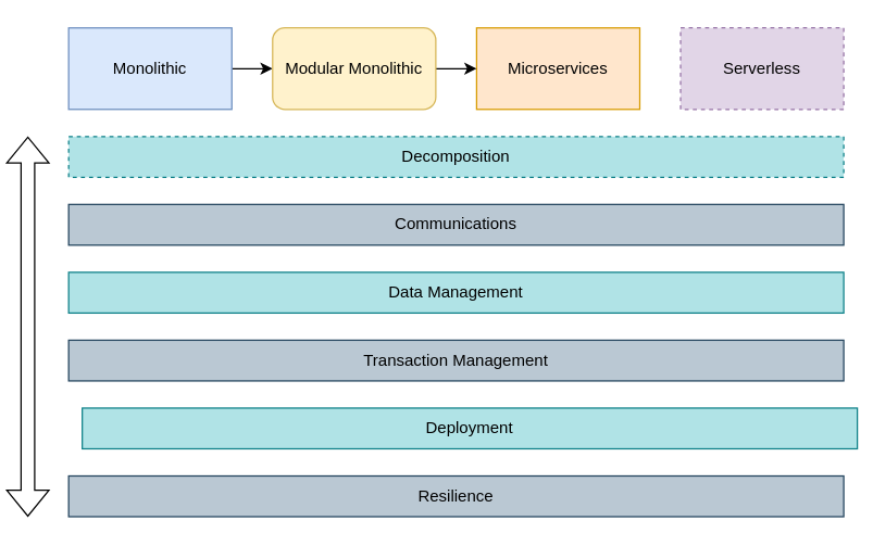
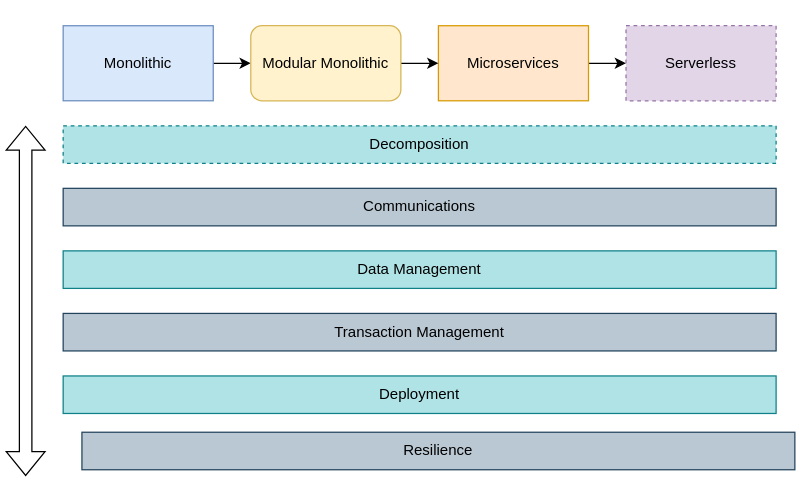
+ <mxCell id="4" style="edgeStyle=orthogonalEdgeStyle;rounded=0;orthogonalLoop=1;jettySize=auto;html=1;entryX=0;entryY=0.5;entryDx=0;entryDy=0;" edge="1" parent="1" source="5" target="8"><mxGeometry relative="1" as="geometry" /></mxCell>
- <mxCell id="13" value="Deployment" style="rounded=0;whiteSpace=wrap;html=1;fillColor=#b0e3e6;strokeColor=#0e8088;" vertex="1" parent="1"><mxGeometry x="60" y="300" width="570" height="30" as="geometry" /></mxCell>
+ <mxCell id="13" value="Deployment" style="rounded=0;whiteSpace=wrap;html=1;fillColor=#b0e3e6;strokeColor=#0e8088;" vertex="1" parent="1"><mxGeometry x="50" y="300" width="570" height="30" as="geometry" /></mxCell>
- <mxCell id="14" value="Resilience" style="rounded=0;whiteSpace=wrap;html=1;fillColor=#bac8d3;strokeColor=#23445d;" vertex="1" parent="1"><mxGeometry x="50" y="350" width="570" height="30" as="geometry" /></mxCell>
+ <mxCell id="14" value="Resilience" style="rounded=0;whiteSpace=wrap;html=1;fillColor=#bac8d3;strokeColor=#23445d;" vertex="1" parent="1"><mxGeometry x="65" y="345" width="570" height="30" as="geometry" /></mxCell>
